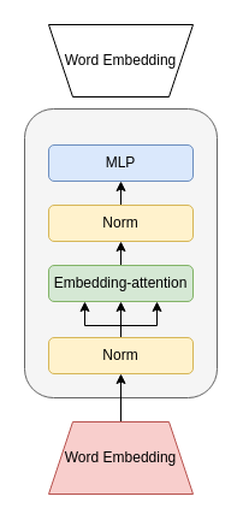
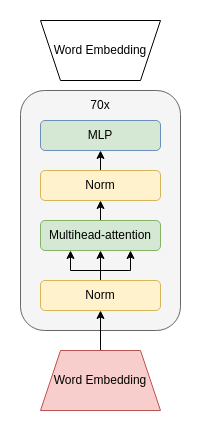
+ <mxCell id="14" value="70x" style="text;html=1;strokeColor=none;fillColor=none;align=center;verticalAlign=middle;whiteSpace=wrap;rounded=0;" vertex="1" parent="1"><mxGeometry x="70" y="90" width="60" height="30" as="geometry" /></mxCell>
- <mxCell id="3" value="MLP" style="rounded=1;whiteSpace=wrap;html=1;fillColor=#dae8fc;strokeColor=#6c8ebf;" vertex="1" parent="1"><mxGeometry x="40" y="120" width="120" height="30" as="geometry" /></mxCell>
+ <mxCell id="3" value="MLP" style="rounded=1;whiteSpace=wrap;html=1;fillColor=#d5e8d4;strokeColor=#6c8ebf;" vertex="1" parent="1"><mxGeometry x="40" y="120" width="120" height="30" as="geometry" /></mxCell>
- <mxCell id="7" value="Embedding-attention" style="rounded=1;whiteSpace=wrap;html=1;fillColor=#d5e8d4;strokeColor=#82b366;" vertex="1" parent="1"><mxGeometry x="40" y="220" width="120" height="30" as="geometry" /></mxCell>
+ <mxCell id="7" value="Multihead-attention" style="rounded=1;whiteSpace=wrap;html=1;fillColor=#d5e8d4;strokeColor=#82b366;" vertex="1" parent="1"><mxGeometry x="40" y="220" width="120" height="30" as="geometry" /></mxCell>
